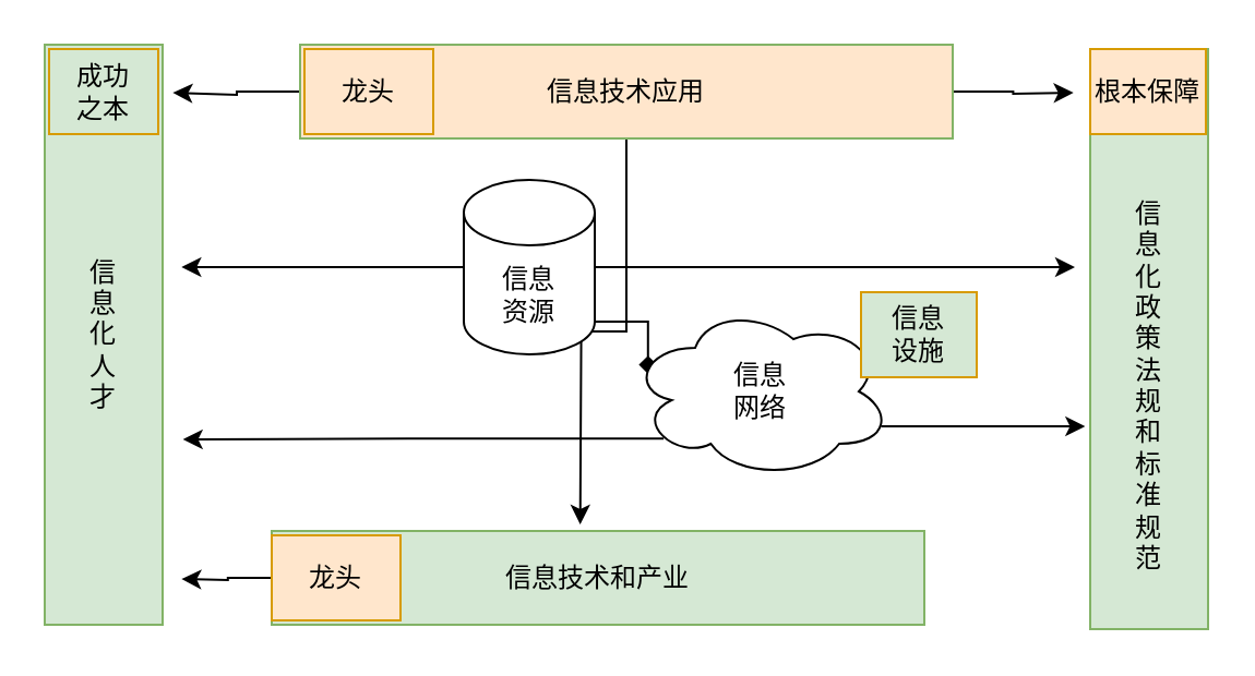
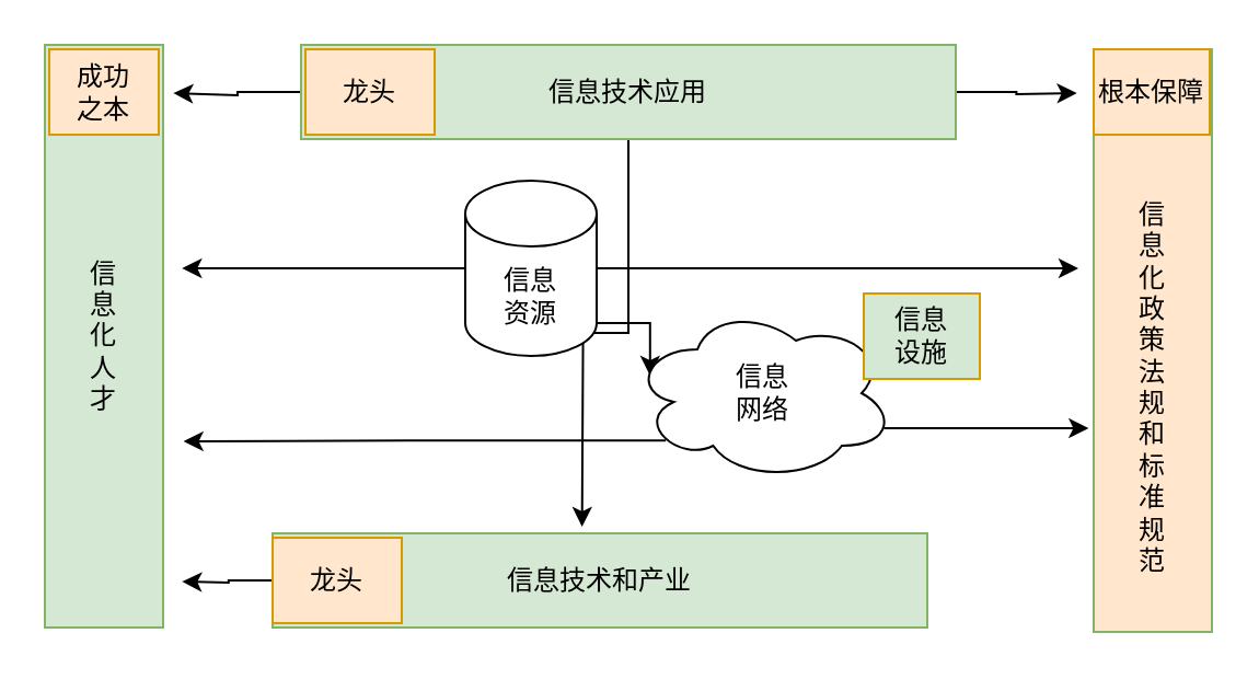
- <mxCell id="10" value="成功&lt;br&gt;之本" style="rounded=0;whiteSpace=wrap;html=1;fillColor=#d5e8d4;strokeColor=#d79b00;" vertex="1" parent="1"><mxGeometry x="22" y="22" width="50" height="39" as="geometry" /></mxCell>
+ <mxCell id="10" value="成功&lt;br&gt;之本" style="rounded=0;whiteSpace=wrap;html=1;fillColor=#ffe6cc;strokeColor=#d79b00;" vertex="1" parent="1"><mxGeometry x="22" y="22" width="50" height="39" as="geometry" /></mxCell>
- <mxCell id="5" value="信息技术应用" style="rounded=0;whiteSpace=wrap;html=1;fillColor=#ffe6cc;strokeColor=#82b366;" vertex="1" parent="1"><mxGeometry x="137" y="20" width="299" height="43" as="geometry" /></mxCell>
+ <mxCell id="5" value="信息技术应用" style="rounded=0;whiteSpace=wrap;html=1;fillColor=#d5e8d4;strokeColor=#82b366;" vertex="1" parent="1"><mxGeometry x="137" y="20" width="299" height="43" as="geometry" /></mxCell>
- <mxCell id="7" value="&lt;br&gt;&lt;br&gt;&lt;br&gt;信&lt;br&gt;息&lt;br&gt;化&lt;br&gt;政&lt;br&gt;策&lt;br&gt;法&lt;br&gt;规&lt;br&gt;和&lt;br&gt;标&lt;br&gt;准&lt;br&gt;规&lt;br&gt;范" style="rounded=0;whiteSpace=wrap;html=1;fillColor=#d5e8d4;strokeColor=#82b366;" vertex="1" parent="1"><mxGeometry x="499" y="22" width="54" height="266" as="geometry" /></mxCell>
+ <mxCell id="7" value="&lt;br&gt;&lt;br&gt;&lt;br&gt;信&lt;br&gt;息&lt;br&gt;化&lt;br&gt;政&lt;br&gt;策&lt;br&gt;法&lt;br&gt;规&lt;br&gt;和&lt;br&gt;标&lt;br&gt;准&lt;br&gt;规&lt;br&gt;范" style="rounded=0;whiteSpace=wrap;html=1;fillColor=#ffe6cc;strokeColor=#82b366;" vertex="1" parent="1"><mxGeometry x="499" y="22" width="54" height="266" as="geometry" /></mxCell>
- <mxCell id="15" style="edgeStyle=orthogonalEdgeStyle;rounded=0;orthogonalLoop=1;jettySize=auto;html=1;exitX=1;exitY=1;exitDx=0;exitDy=-15;exitPerimeter=0;entryX=0.07;entryY=0.4;entryDx=0;entryDy=0;entryPerimeter=0;endArrow=diamond;" edge="1" parent="1" source="17" target="20"><mxGeometry relative="1" as="geometry" /></mxCell>
+ <mxCell id="15" style="edgeStyle=orthogonalEdgeStyle;rounded=0;orthogonalLoop=1;jettySize=auto;html=1;exitX=1;exitY=1;exitDx=0;exitDy=-15;exitPerimeter=0;entryX=0.07;entryY=0.4;entryDx=0;entryDy=0;entryPerimeter=0;" edge="1" parent="1" source="17" target="20"><mxGeometry relative="1" as="geometry" /></mxCell>
